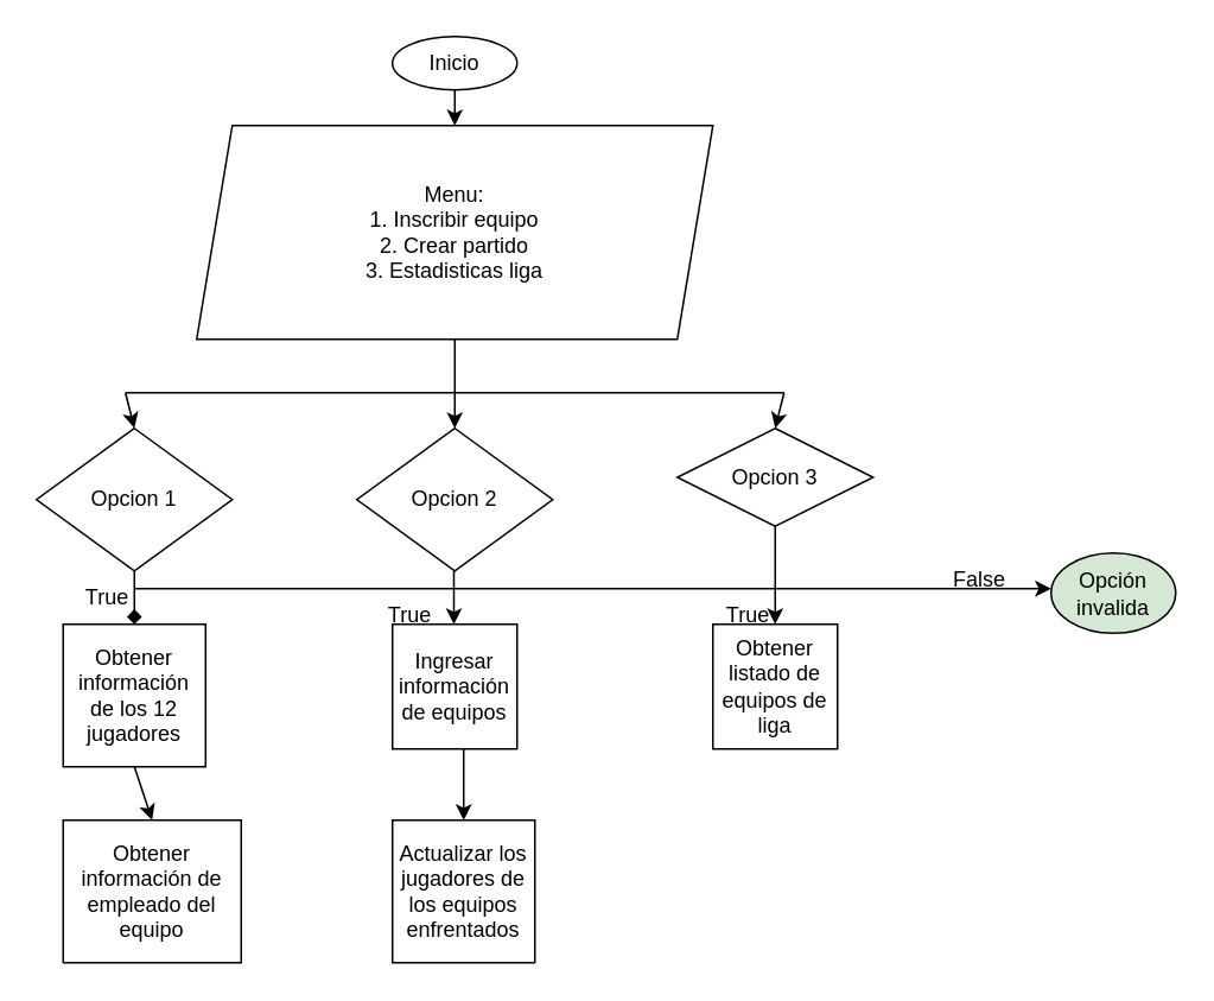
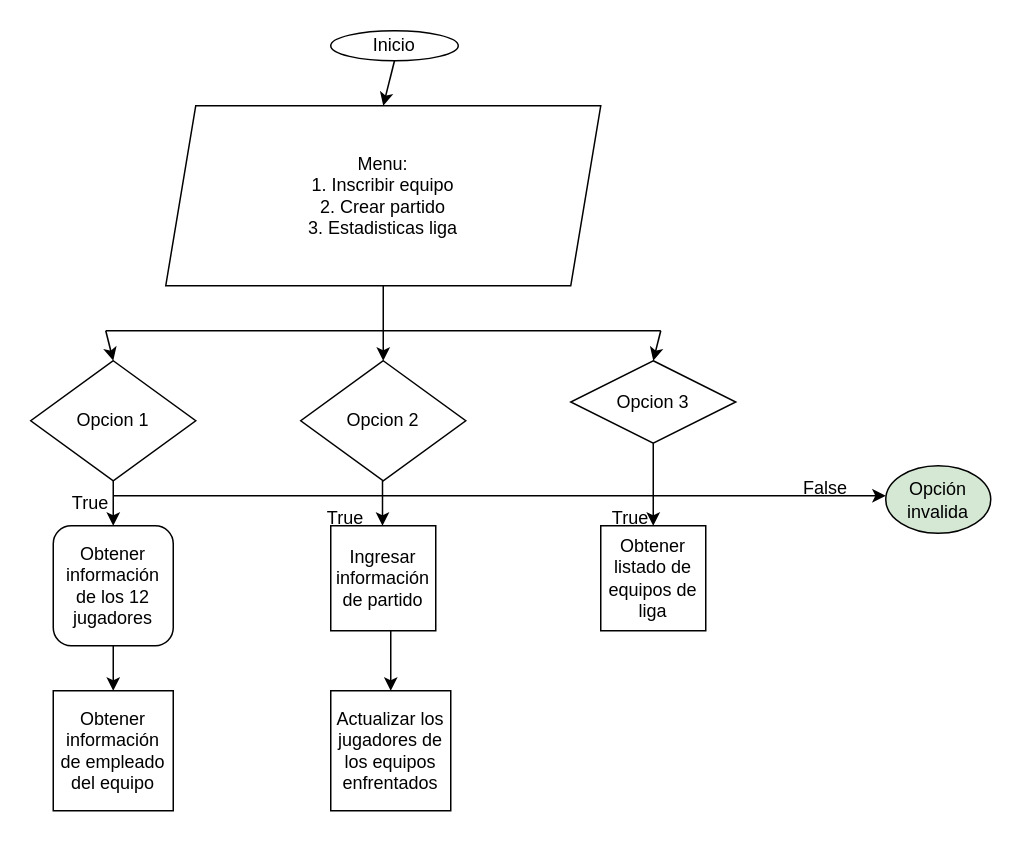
- <mxCell id="2" value="Inicio" style="ellipse;whiteSpace=wrap;html=1;" vertex="1" parent="1"><mxGeometry x="220" width="70" height="30" as="geometry" y="20" /></mxCell>
+ <mxCell id="2" value="Inicio" style="ellipse;whiteSpace=wrap;html=1;" vertex="1" parent="1"><mxGeometry x="220" y="20" width="85" height="20" as="geometry" /></mxCell>
- <mxCell id="14" value="" style="endArrow=diamond;html=1;rounded=0;exitX=0.5;exitY=1;exitDx=0;exitDy=0;entryX=0.5;entryY=0;entryDx=0;entryDy=0;" edge="1" parent="1" source="5" target="13"><mxGeometry width="50" height="50" relative="1" as="geometry"><mxPoint x="50" y="370" as="sourcePoint" /><mxPoint x="100" y="320" as="targetPoint" /></mxGeometry></mxCell>
+ <mxCell id="14" value="" style="endArrow=classic;html=1;rounded=0;exitX=0.5;exitY=1;exitDx=0;exitDy=0;entryX=0.5;entryY=0;entryDx=0;entryDy=0;" edge="1" parent="1" source="5" target="13"><mxGeometry width="50" height="50" relative="1" as="geometry"><mxPoint x="50" y="370" as="sourcePoint" /><mxPoint x="100" y="320" as="targetPoint" /></mxGeometry></mxCell>
- <mxCell id="20" value="Ingresar información de equipos" style="whiteSpace=wrap;html=1;aspect=fixed;" vertex="1" parent="1"><mxGeometry x="220" y="350" width="70" height="70" as="geometry" /></mxCell>
+ <mxCell id="20" value="Ingresar información de partido" style="whiteSpace=wrap;html=1;aspect=fixed;" vertex="1" parent="1"><mxGeometry x="220" y="350" width="70" height="70" as="geometry" /></mxCell>
- <mxCell id="13" value="Obtener información de los 12 jugadores" style="whiteSpace=wrap;html=1;aspect=fixed;" vertex="1" parent="1"><mxGeometry x="35" y="350" width="80" height="80" as="geometry" /></mxCell>
+ <mxCell id="13" value="Obtener información de los 12 jugadores" style="whiteSpace=wrap;html=1;aspect=fixed;rounded=1;" vertex="1" parent="1"><mxGeometry x="35" y="350" width="80" height="80" as="geometry" /></mxCell>
- <mxCell id="22" value="Obtener información de empleado del equipo" style="whiteSpace=wrap;html=1;aspect=fixed;" vertex="1" parent="1"><mxGeometry x="35" y="460" width="100" height="80" as="geometry" /></mxCell>
+ <mxCell id="22" value="Obtener información de empleado del equipo" style="whiteSpace=wrap;html=1;aspect=fixed;" vertex="1" parent="1"><mxGeometry x="35" y="460" width="80" height="80" as="geometry" /></mxCell>
